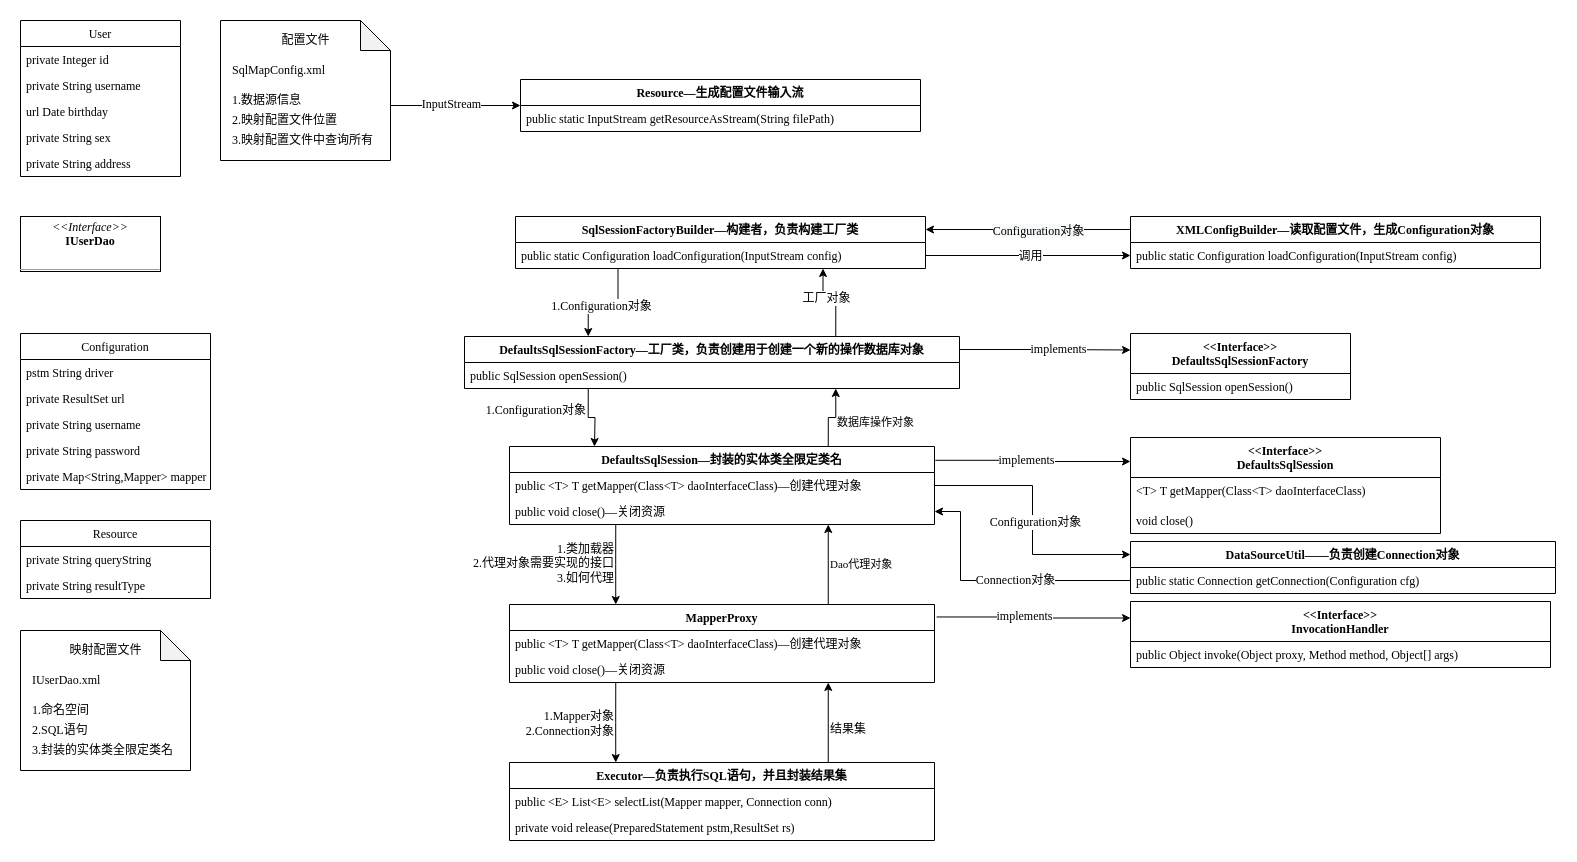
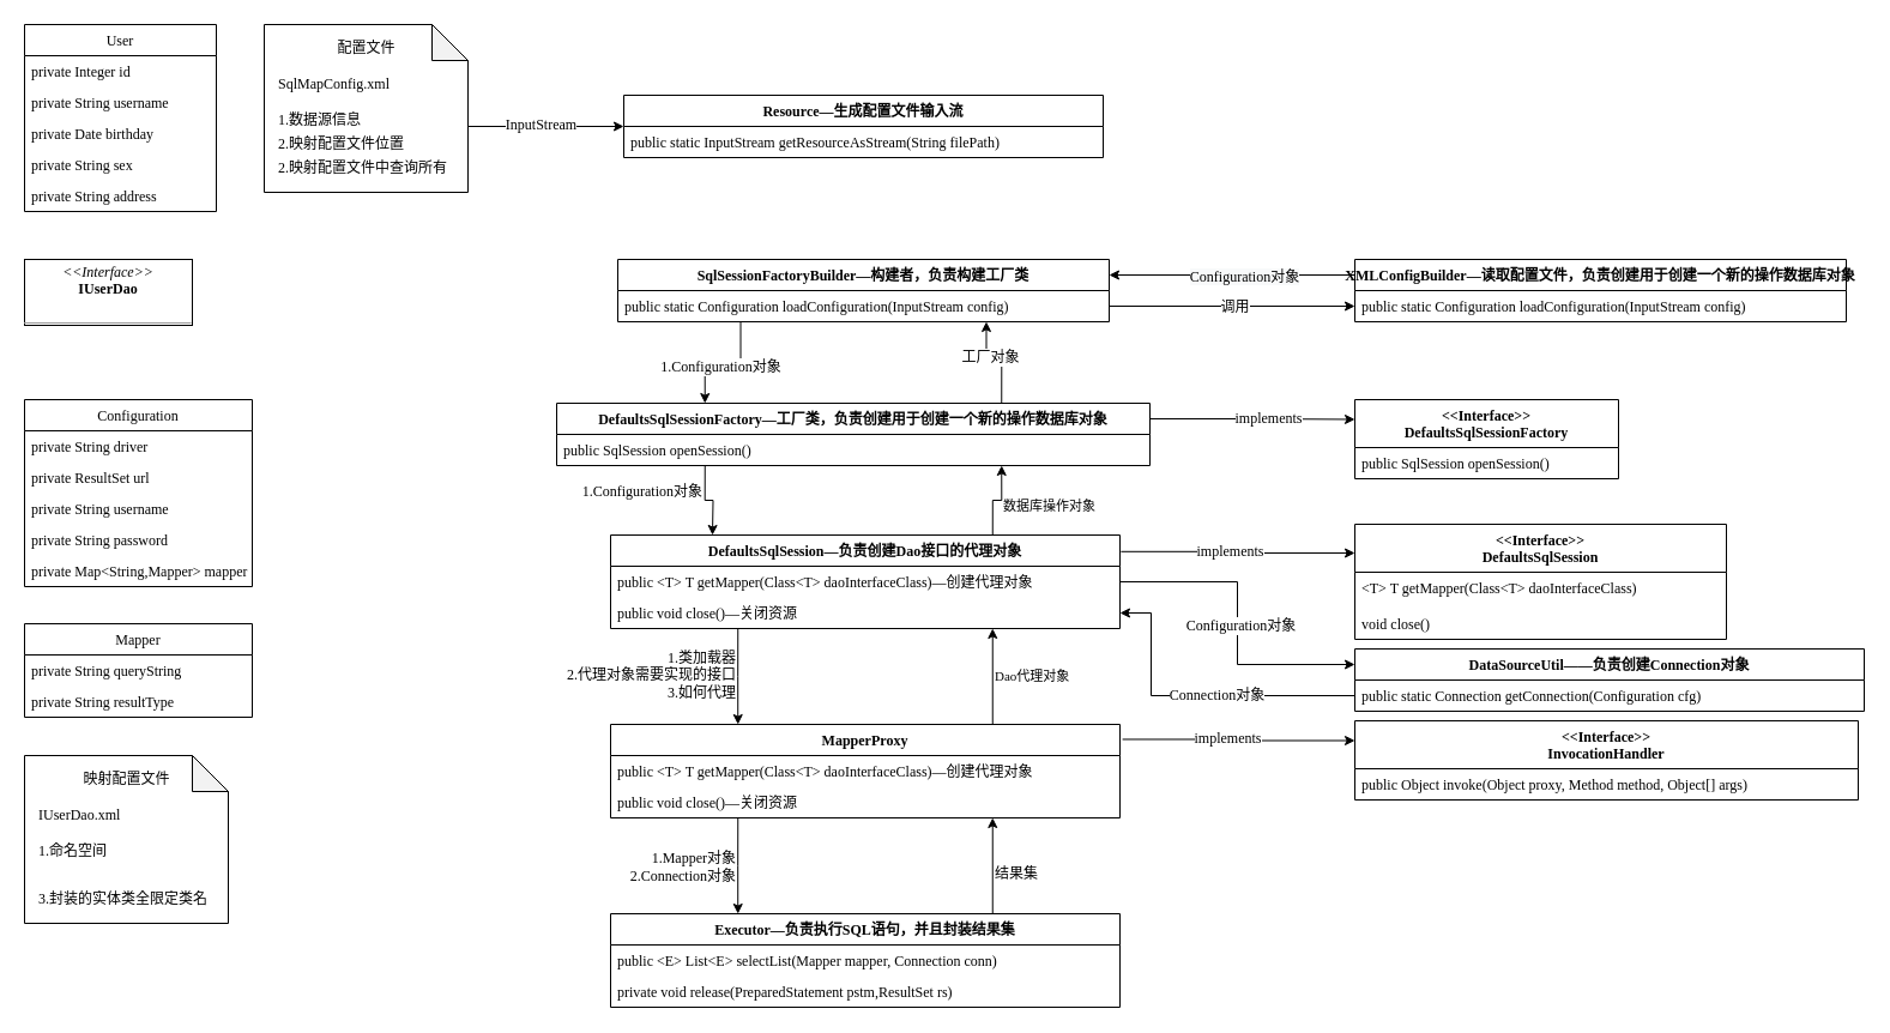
- <mxCell id="5" value="url Date birthday" style="text;strokeColor=none;fillColor=none;align=left;verticalAlign=top;spacingLeft=4;spacingRight=4;overflow=hidden;rotatable=0;points=[[0,0.5],[1,0.5]];portConstraint=eastwest;fontFamily=Verdana;" vertex="1" parent="2"><mxGeometry y="78" width="160" height="26" as="geometry" /></mxCell>
+ <mxCell id="5" value="private Date birthday" style="text;strokeColor=none;fillColor=none;align=left;verticalAlign=top;spacingLeft=4;spacingRight=4;overflow=hidden;rotatable=0;points=[[0,0.5],[1,0.5]];portConstraint=eastwest;fontFamily=Verdana;" vertex="1" parent="2"><mxGeometry y="78" width="160" height="26" as="geometry" /></mxCell>
- <mxCell id="16" value="3.映射配置文件中查询所有" style="text;html=1;strokeColor=none;fillColor=none;align=left;verticalAlign=middle;whiteSpace=wrap;rounded=0;fontFamily=Verdana;" vertex="1" parent="1"><mxGeometry x="230" y="130" width="150" height="20" as="geometry" /></mxCell>
+ <mxCell id="16" value="2.映射配置文件中查询所有" style="text;html=1;strokeColor=none;fillColor=none;align=left;verticalAlign=middle;whiteSpace=wrap;rounded=0;fontFamily=Verdana;" vertex="1" parent="1"><mxGeometry x="230" y="130" width="150" height="20" as="geometry" /></mxCell>
- <mxCell id="21" value="XMLConfigBuilder—读取配置文件，生成Configuration对象" style="swimlane;fontStyle=1;align=center;verticalAlign=top;childLayout=stackLayout;horizontal=1;startSize=26;horizontalStack=0;resizeParent=1;resizeParentMax=0;resizeLast=0;collapsible=1;marginBottom=0;fontFamily=Verdana;" vertex="1" parent="1"><mxGeometry x="1130" y="216" width="410" height="52" as="geometry" /></mxCell>
+ <mxCell id="21" value="XMLConfigBuilder—读取配置文件，负责创建用于创建一个新的操作数据库对象" style="swimlane;fontStyle=1;align=center;verticalAlign=top;childLayout=stackLayout;horizontal=1;startSize=26;horizontalStack=0;resizeParent=1;resizeParentMax=0;resizeLast=0;collapsible=1;marginBottom=0;fontFamily=Verdana;" vertex="1" parent="1"><mxGeometry x="1130" y="216" width="410" height="52" as="geometry" /></mxCell>
- <mxCell id="72" value="pstm String driver" style="text;strokeColor=none;fillColor=none;align=left;verticalAlign=top;spacingLeft=4;spacingRight=4;overflow=hidden;rotatable=0;points=[[0,0.5],[1,0.5]];portConstraint=eastwest;fontFamily=Verdana;" vertex="1" parent="71"><mxGeometry y="26" width="190" height="26" as="geometry" /></mxCell>
+ <mxCell id="72" value="private String driver" style="text;strokeColor=none;fillColor=none;align=left;verticalAlign=top;spacingLeft=4;spacingRight=4;overflow=hidden;rotatable=0;points=[[0,0.5],[1,0.5]];portConstraint=eastwest;fontFamily=Verdana;" vertex="1" parent="71"><mxGeometry y="26" width="190" height="26" as="geometry" /></mxCell>
- <mxCell id="64" value="DefaultsSqlSession—封装的实体类全限定类名" style="swimlane;fontStyle=1;align=center;verticalAlign=top;childLayout=stackLayout;horizontal=1;startSize=26;horizontalStack=0;resizeParent=1;resizeParentMax=0;resizeLast=0;collapsible=1;marginBottom=0;fontFamily=Verdana;" vertex="1" parent="1"><mxGeometry x="509" y="446" width="425" height="78" as="geometry"><mxRectangle x="499" y="460" width="310" height="26" as="alternateBounds" /></mxGeometry></mxCell>
+ <mxCell id="64" value="DefaultsSqlSession—负责创建Dao接口的代理对象" style="swimlane;fontStyle=1;align=center;verticalAlign=top;childLayout=stackLayout;horizontal=1;startSize=26;horizontalStack=0;resizeParent=1;resizeParentMax=0;resizeLast=0;collapsible=1;marginBottom=0;fontFamily=Verdana;" vertex="1" parent="1"><mxGeometry x="509" y="446" width="425" height="78" as="geometry"><mxRectangle x="499" y="460" width="310" height="26" as="alternateBounds" /></mxGeometry></mxCell>
- <mxCell id="77" value="Resource" style="swimlane;fontStyle=0;childLayout=stackLayout;horizontal=1;startSize=26;fillColor=none;horizontalStack=0;resizeParent=1;resizeParentMax=0;resizeLast=0;collapsible=1;marginBottom=0;fontFamily=Verdana;" vertex="1" parent="1"><mxGeometry x="20" y="520" width="190" height="78" as="geometry" /></mxCell>
+ <mxCell id="77" value="Mapper" style="swimlane;fontStyle=0;childLayout=stackLayout;horizontal=1;startSize=26;fillColor=none;horizontalStack=0;resizeParent=1;resizeParentMax=0;resizeLast=0;collapsible=1;marginBottom=0;fontFamily=Verdana;" vertex="1" parent="1"><mxGeometry x="20" y="520" width="190" height="78" as="geometry" /></mxCell>
- <mxCell id="85" value="2.SQL语句" style="text;html=1;strokeColor=none;fillColor=none;align=left;verticalAlign=middle;whiteSpace=wrap;rounded=0;fontFamily=Verdana;" vertex="1" parent="80"><mxGeometry x="10" y="90" width="105" height="20" as="geometry" /></mxCell>
